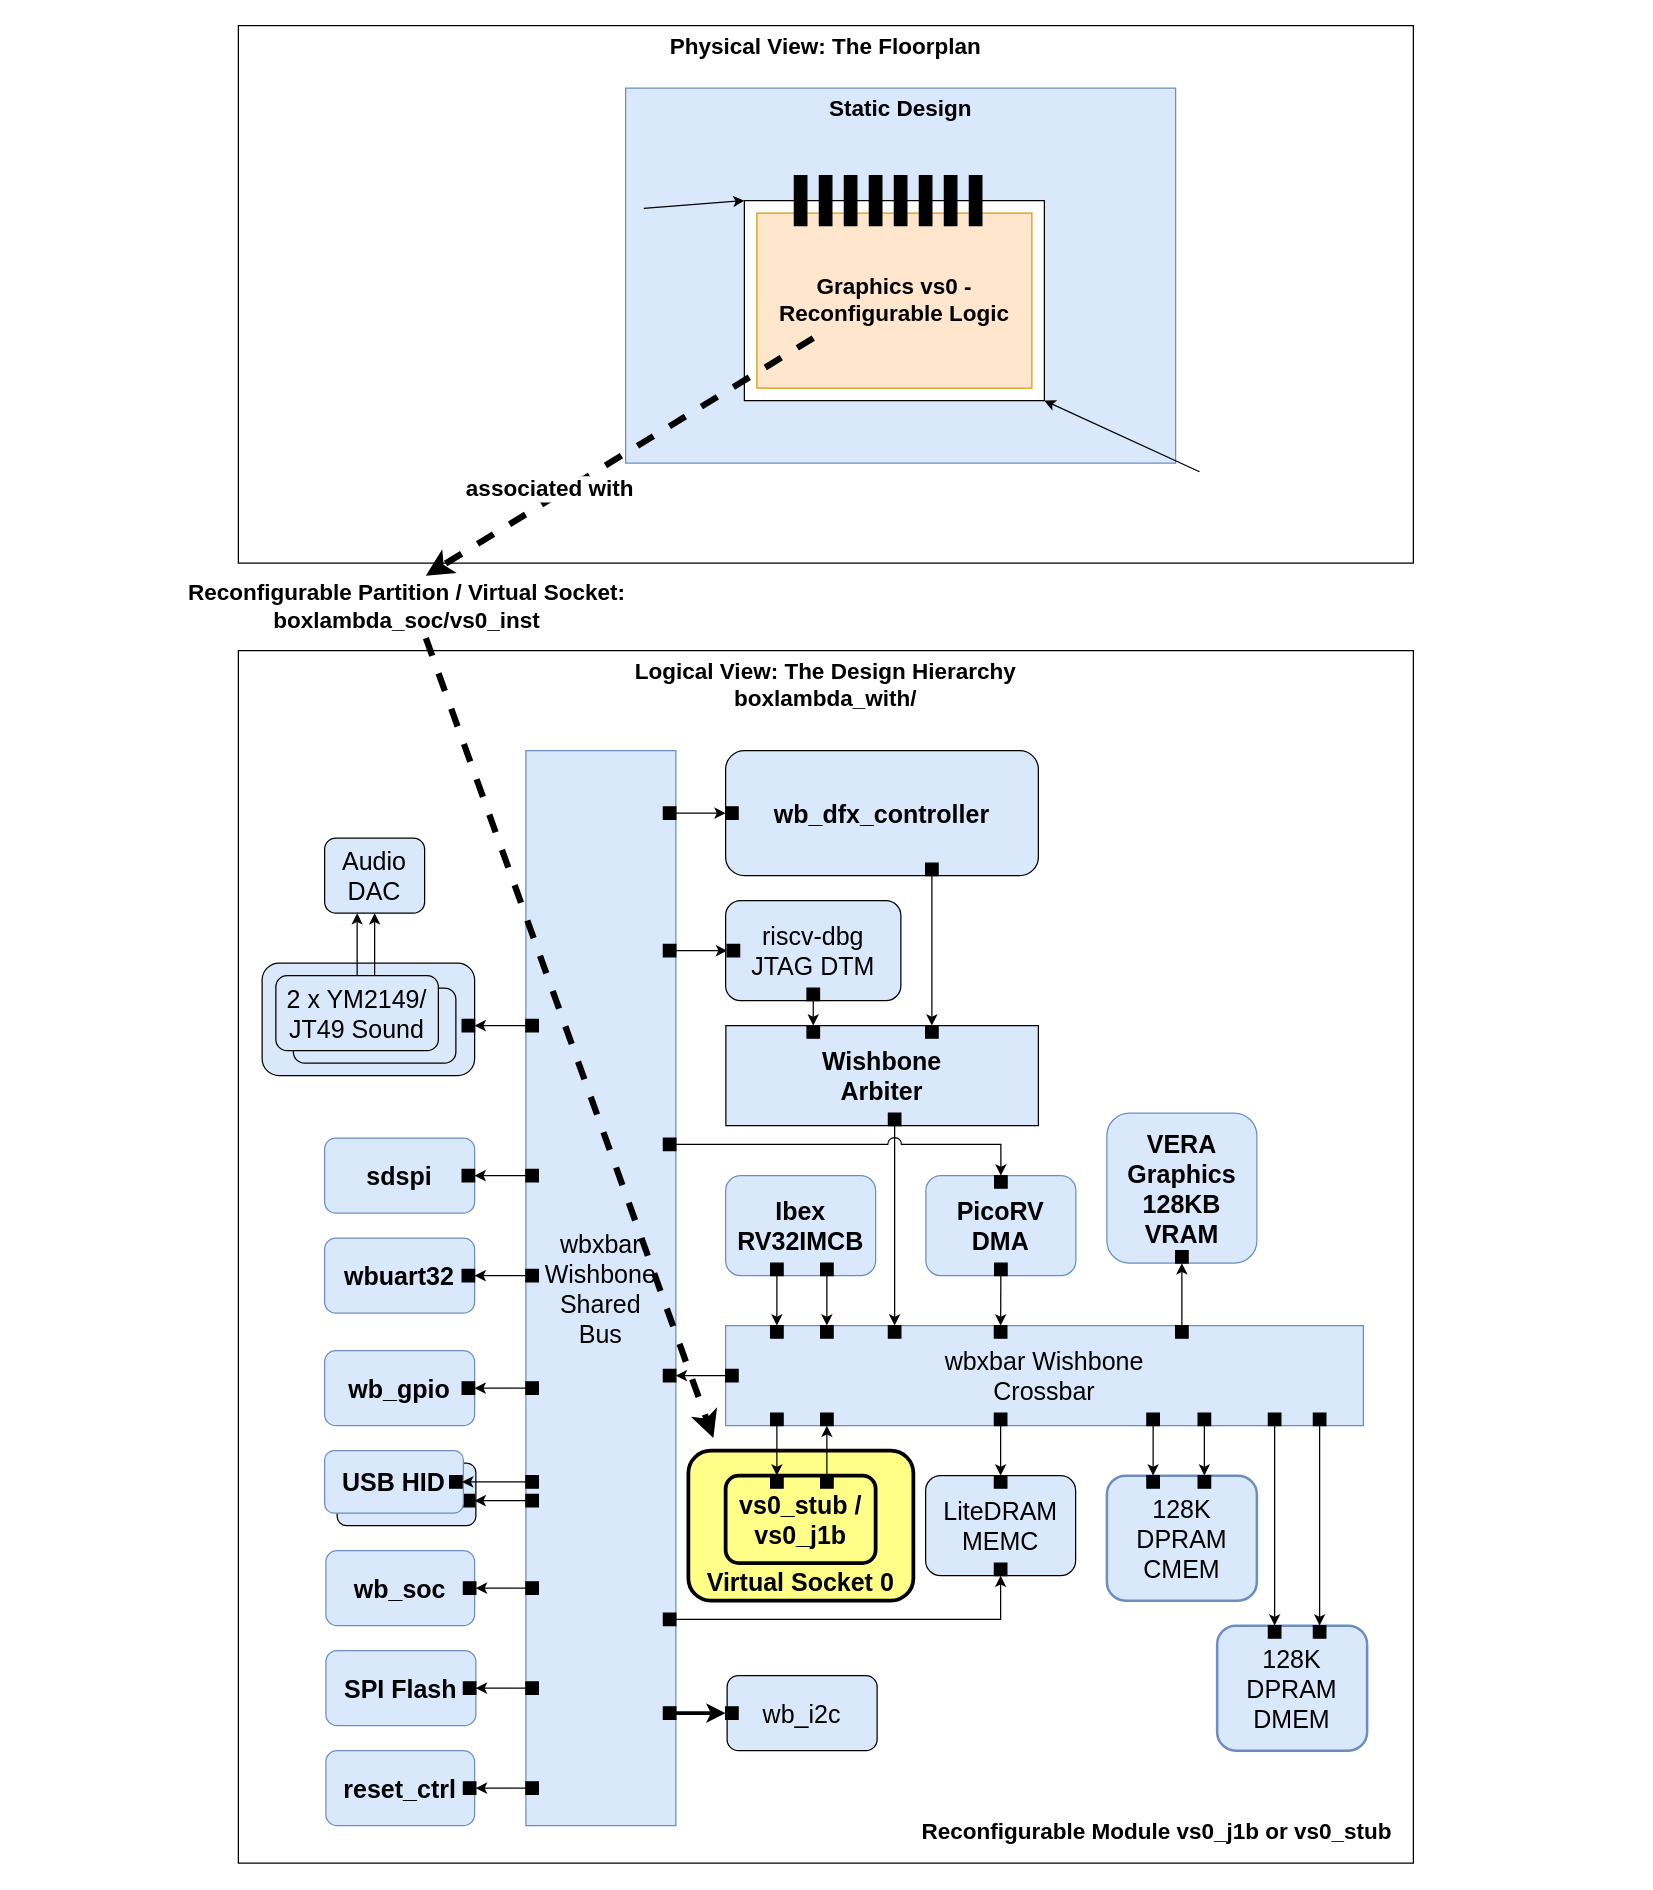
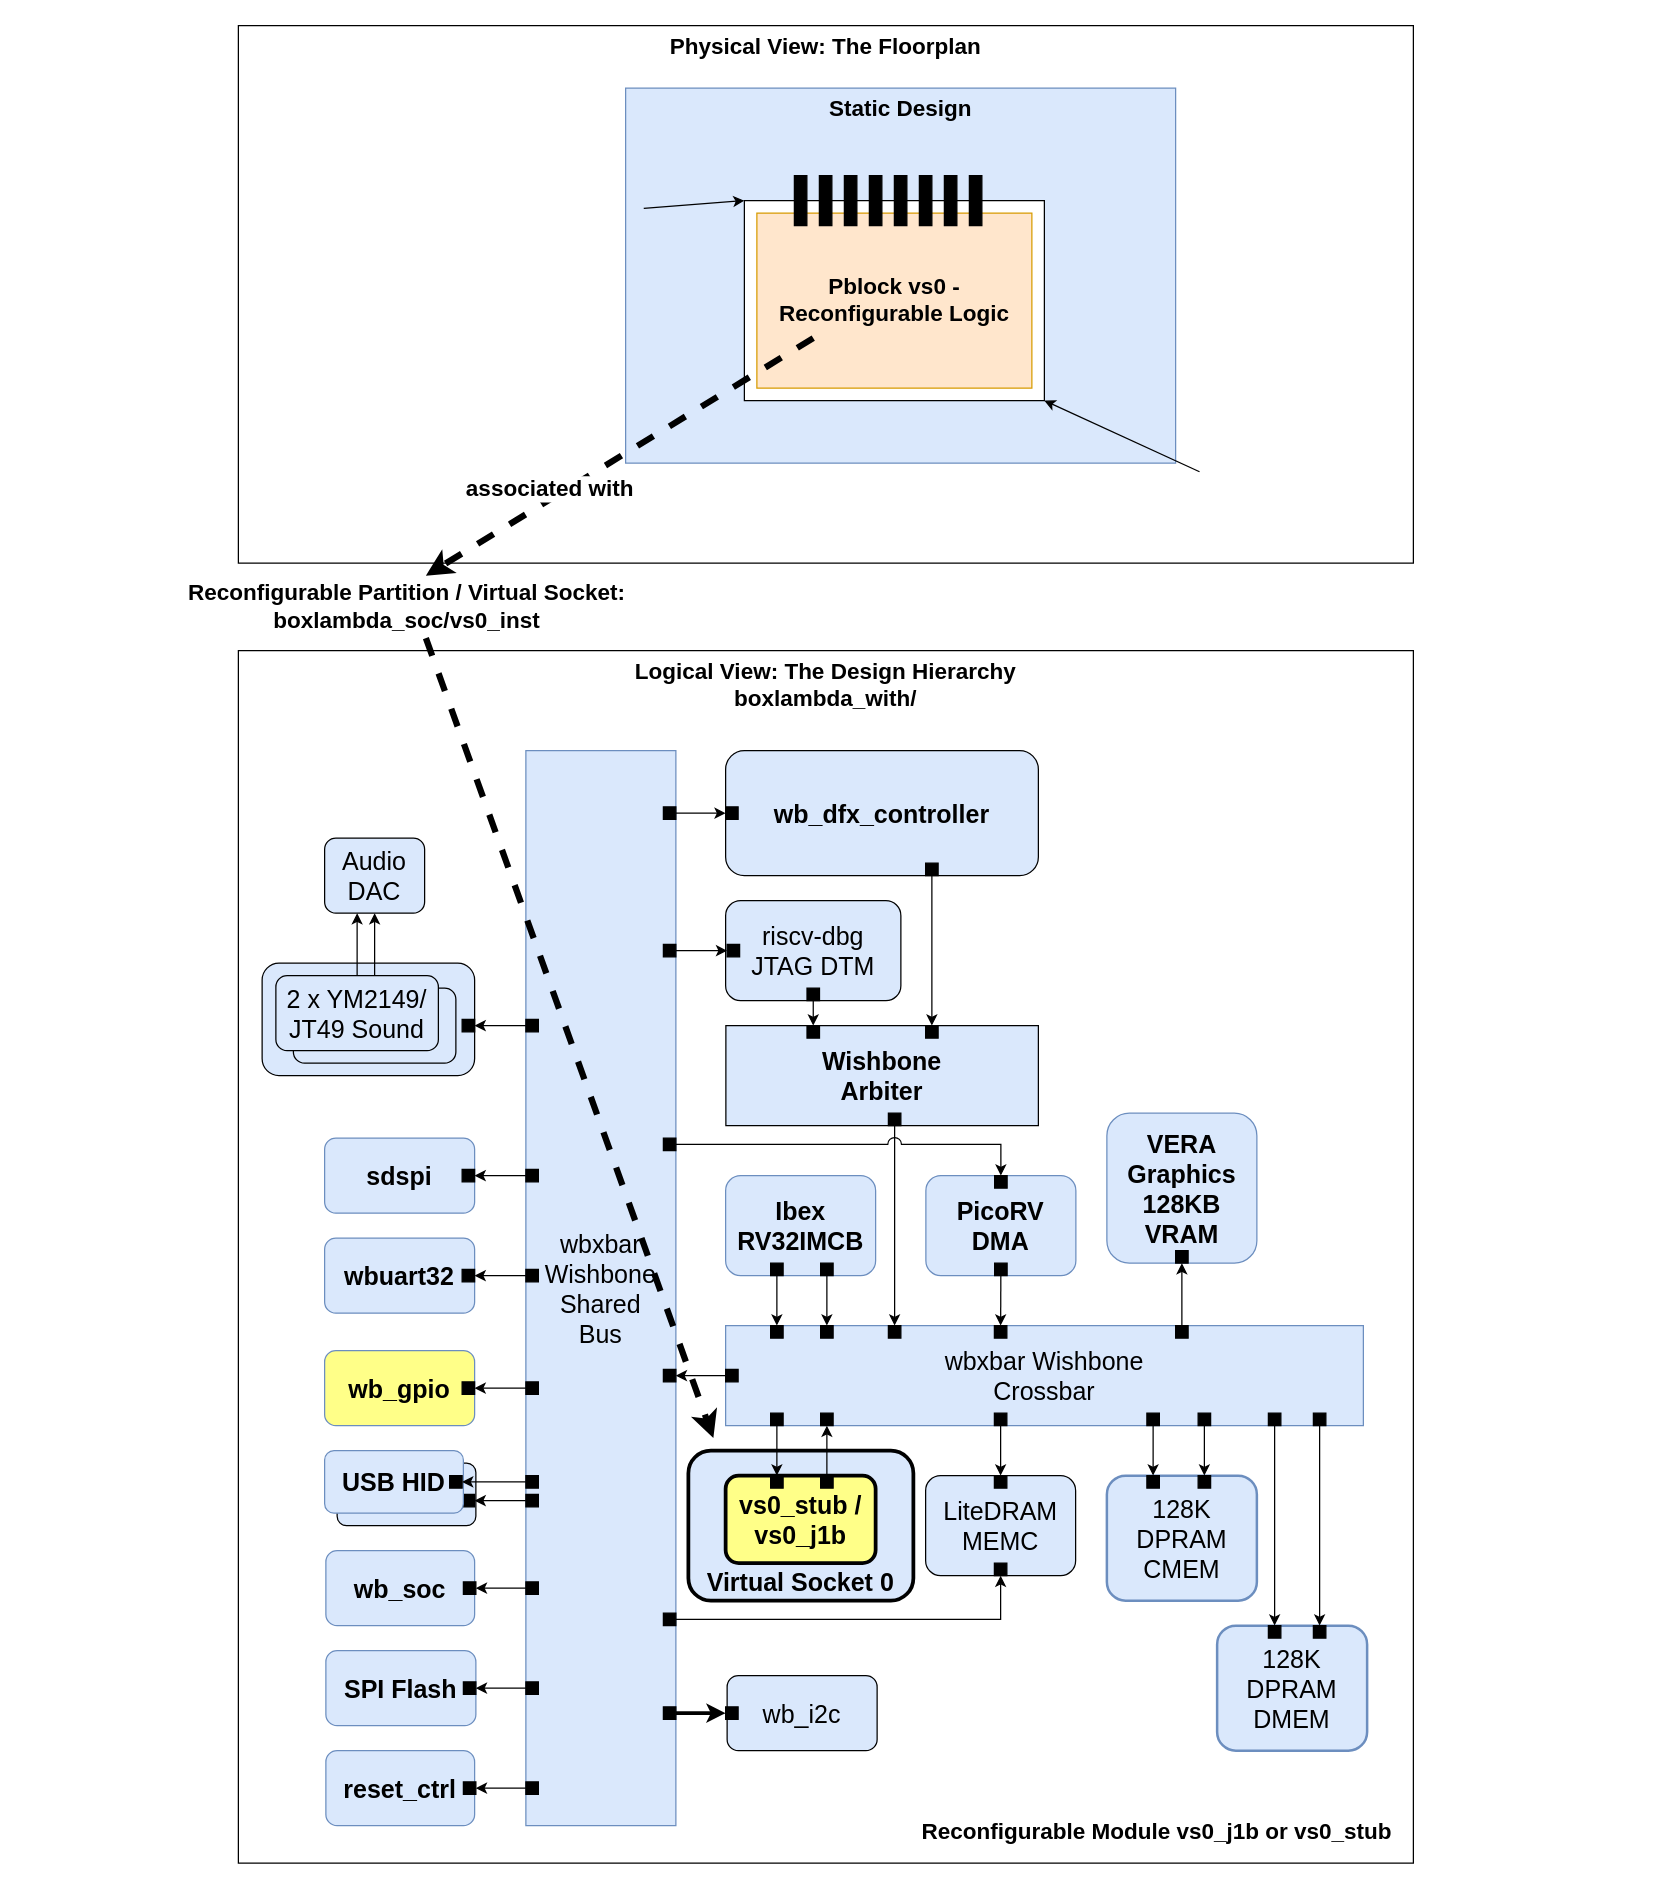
- <mxCell id="6" value="&lt;b&gt;&lt;font style=&quot;font-size: 18px;&quot;&gt;Graphics vs0 - Reconfigurable Logic&lt;/font&gt;&lt;/b&gt;" style="rounded=0;whiteSpace=wrap;html=1;fillColor=#ffe6cc;strokeColor=#d79b00;" parent="1" vertex="1"><mxGeometry x="604.8" y="170" width="220" height="140" as="geometry" /></mxCell>
+ <mxCell id="6" value="&lt;b&gt;&lt;font style=&quot;font-size: 18px;&quot;&gt;Pblock vs0 - Reconfigurable Logic&lt;/font&gt;&lt;/b&gt;" style="rounded=0;whiteSpace=wrap;html=1;fillColor=#ffe6cc;strokeColor=#d79b00;" parent="1" vertex="1"><mxGeometry x="604.8" y="170" width="220" height="140" as="geometry" /></mxCell>
- <mxCell id="122" value="wb_gpio" style="rounded=1;whiteSpace=wrap;html=1;fontSize=20;fillColor=#dae8fc;strokeColor=#6c8ebf;strokeWidth=1;fontStyle=1" parent="1" vertex="1"><mxGeometry x="259" y="1080" width="120" height="60" as="geometry" /></mxCell>
+ <mxCell id="122" value="wb_gpio" style="rounded=1;whiteSpace=wrap;html=1;fontSize=20;fillColor=#ffff88;strokeColor=#6c8ebf;strokeWidth=1;fontStyle=1;" parent="1" vertex="1"><mxGeometry x="259" y="1080" width="120" height="60" as="geometry" /></mxCell>
- <mxCell id="17" value="&lt;font style=&quot;font-size: 20px;&quot;&gt;&lt;b&gt;Virtual Socket 0&lt;/b&gt;&lt;/font&gt;" style="rounded=1;whiteSpace=wrap;html=1;strokeColor=default;fillColor=#FFFF88;align=center;verticalAlign=bottom;strokeWidth=3;" parent="1" vertex="1"><mxGeometry x="550" y="1160" width="180" height="120" as="geometry" /></mxCell>
+ <mxCell id="17" value="&lt;font style=&quot;font-size: 20px;&quot;&gt;&lt;b&gt;Virtual Socket 0&lt;/b&gt;&lt;/font&gt;" style="rounded=1;whiteSpace=wrap;html=1;strokeColor=default;fillColor=#dae8fc;align=center;verticalAlign=bottom;strokeWidth=3;" parent="1" vertex="1"><mxGeometry x="550" y="1160" width="180" height="120" as="geometry" /></mxCell>
